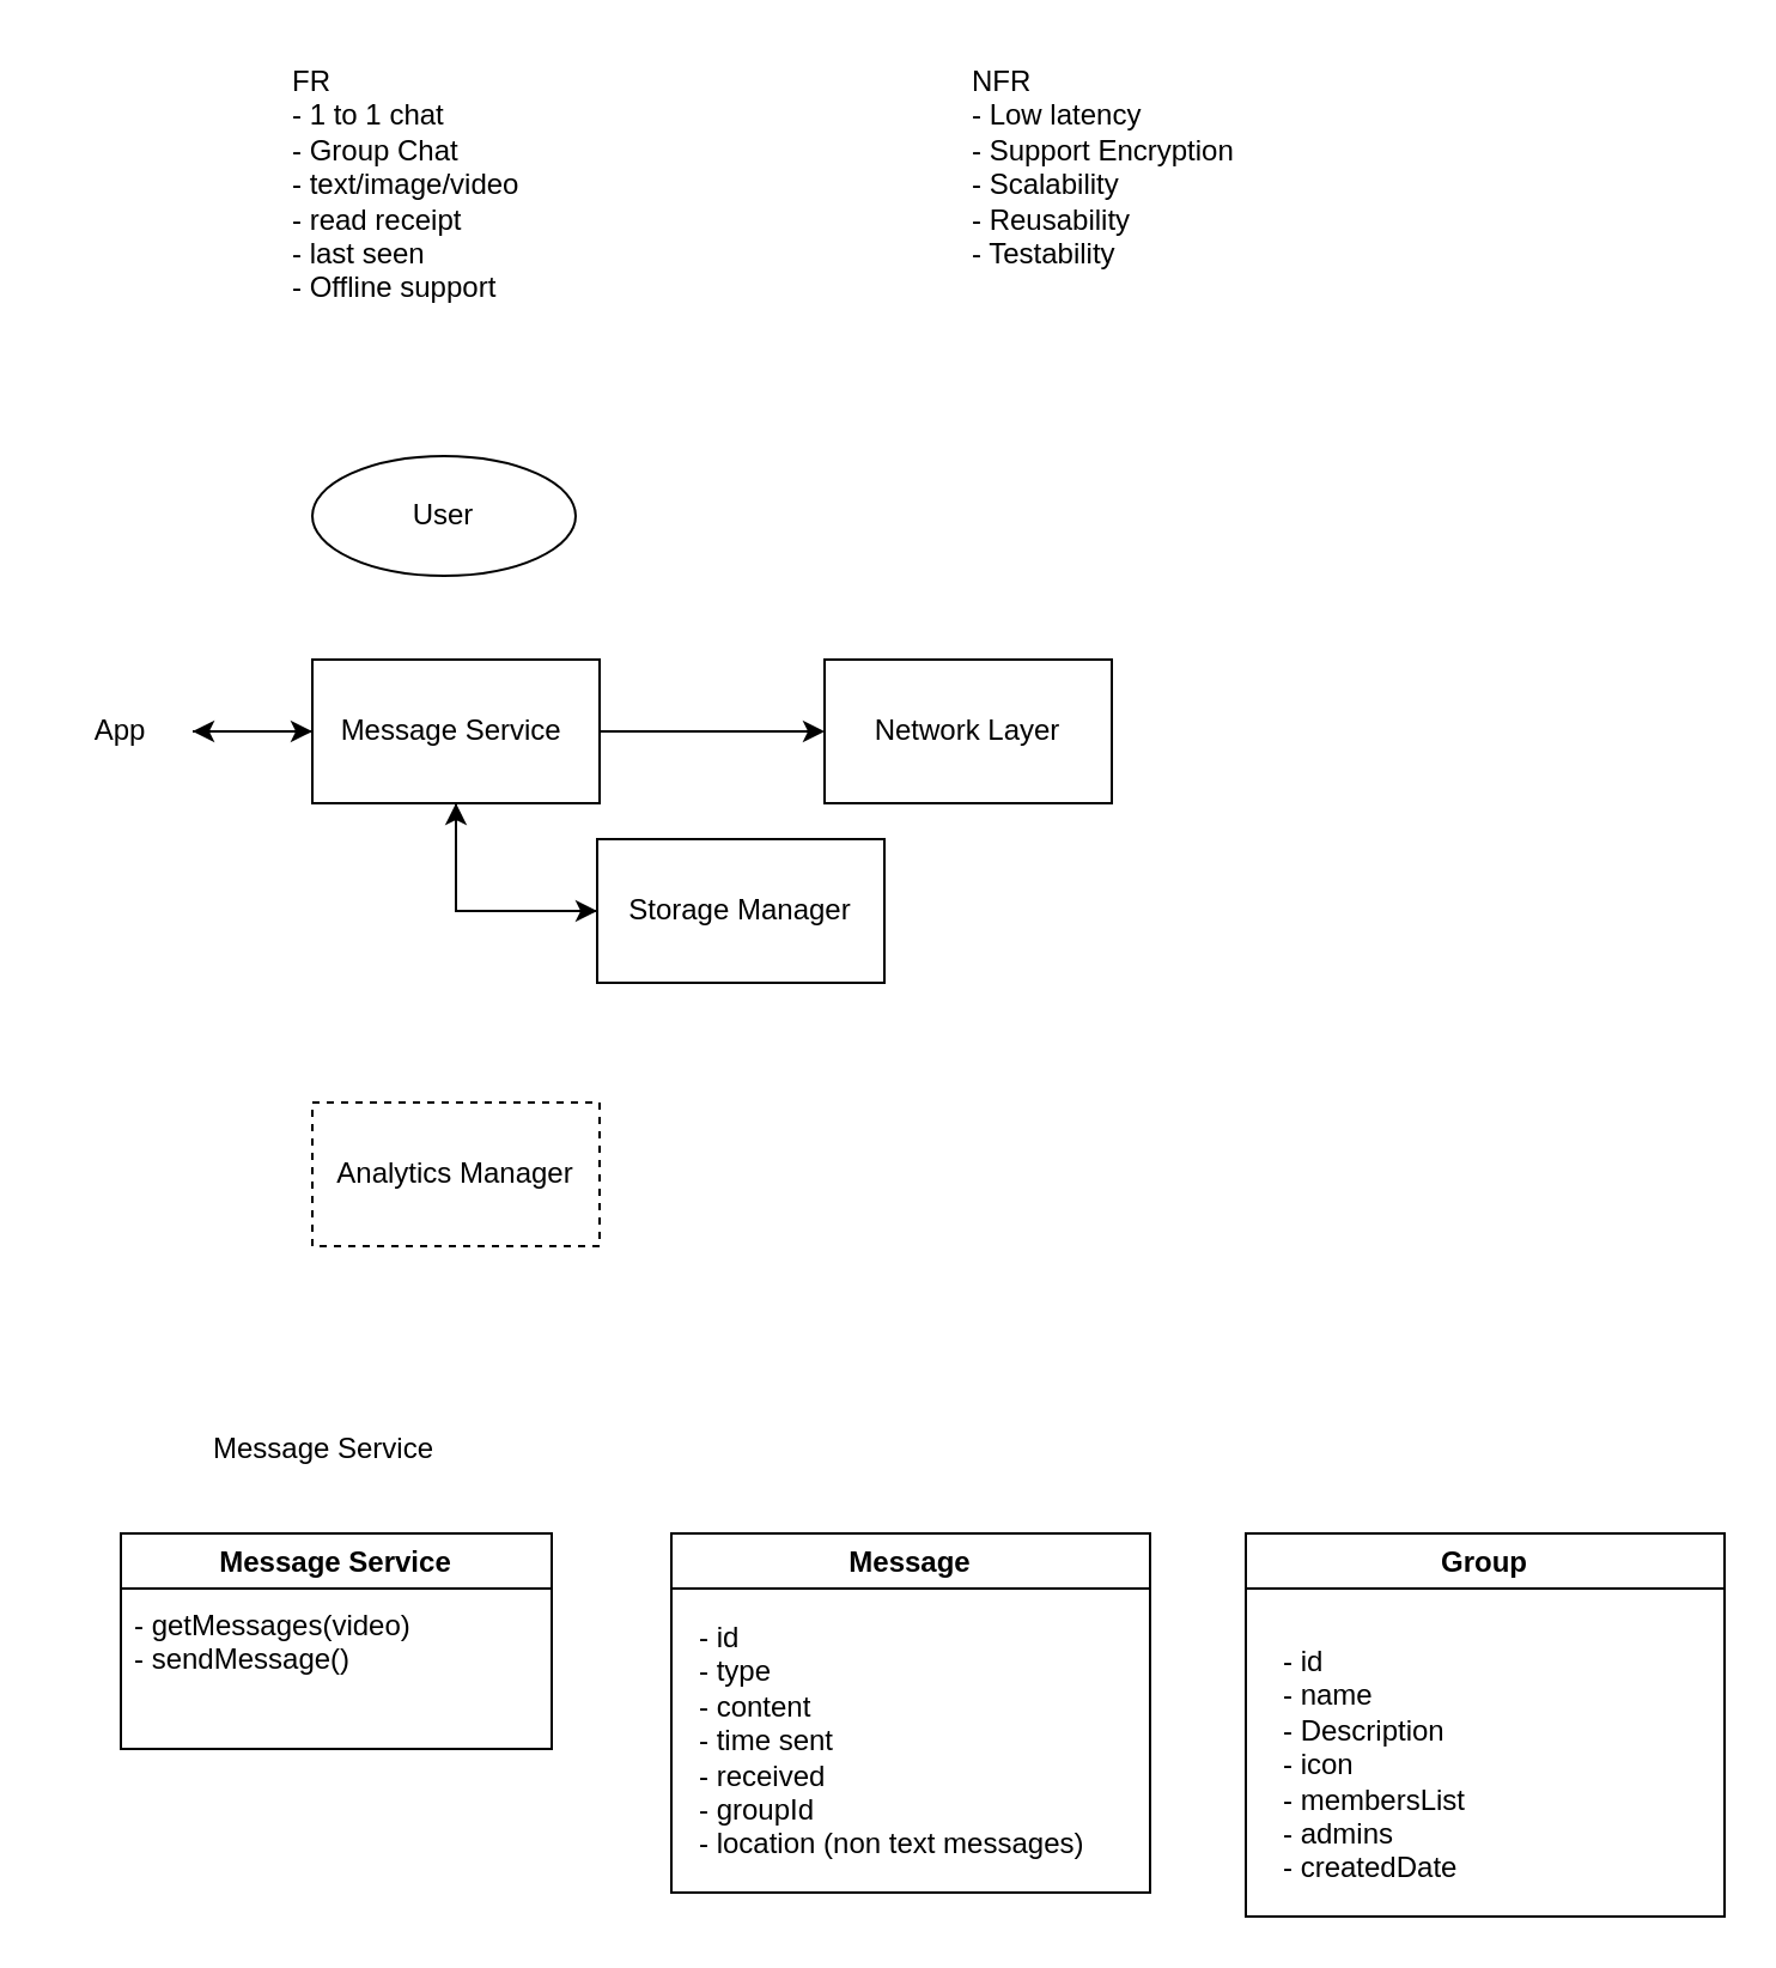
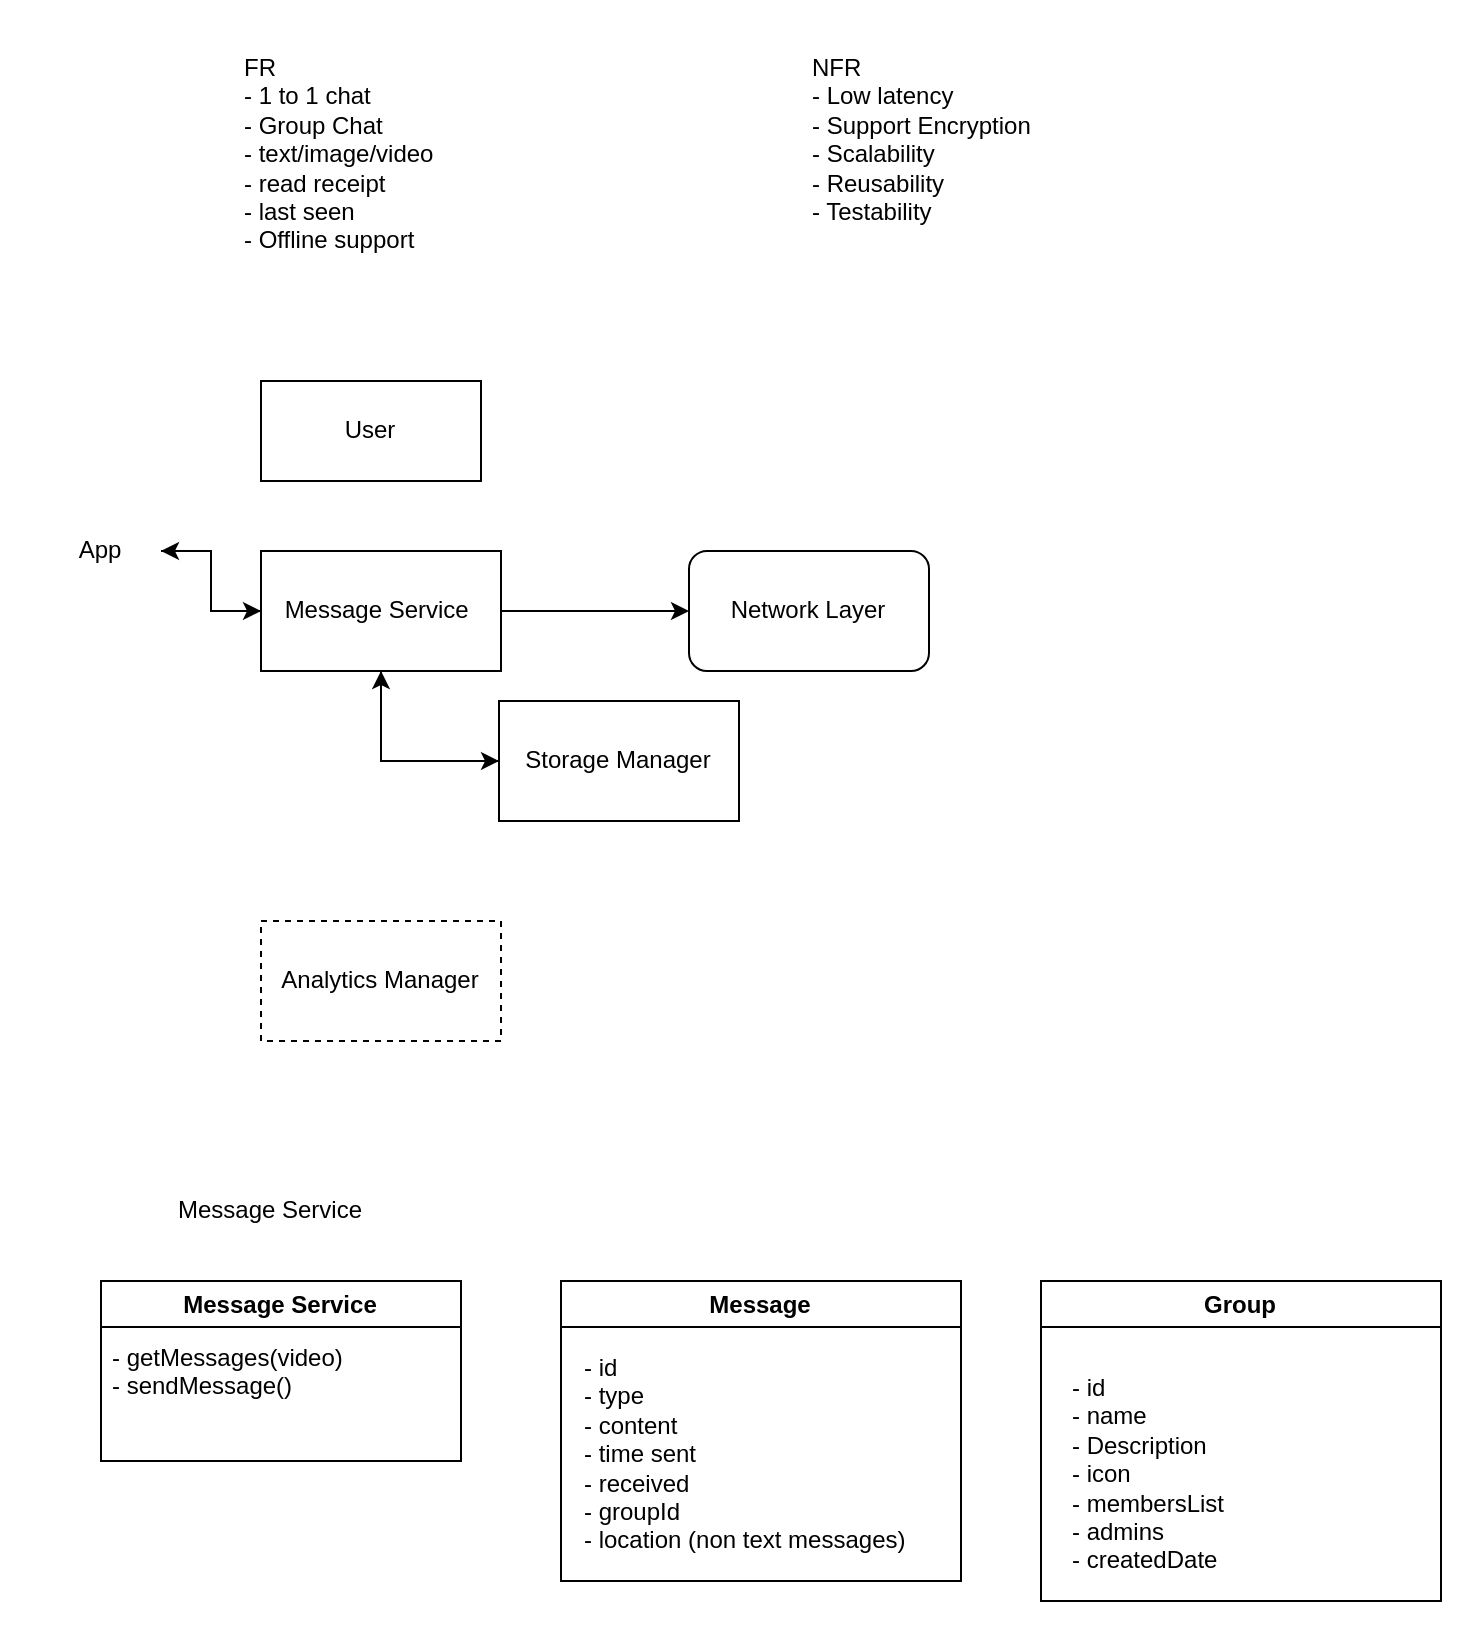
- <mxCell id="4" value="User" style="ellipse;whiteSpace=wrap;html=1;" vertex="1" parent="1"><mxGeometry x="130" y="190" width="110" height="50" as="geometry" /></mxCell>
+ <mxCell id="4" value="User" style="rounded=0;whiteSpace=wrap;html=1;" vertex="1" parent="1"><mxGeometry x="130" y="190" width="110" height="50" as="geometry" /></mxCell>
- <mxCell id="10" value="App" style="text;html=1;strokeColor=none;fillColor=none;align=center;verticalAlign=middle;whiteSpace=wrap;rounded=0;" vertex="1" parent="1"><mxGeometry x="20" y="290" width="60" height="30" as="geometry" /></mxCell>
+ <mxCell id="10" value="App" style="text;html=1;strokeColor=none;fillColor=none;align=center;verticalAlign=middle;whiteSpace=wrap;rounded=0;" vertex="1" parent="1"><mxGeometry x="20" y="260" width="60" height="30" as="geometry" /></mxCell>
- <mxCell id="11" value="Network Layer" style="rounded=0;whiteSpace=wrap;html=1;" vertex="1" parent="1"><mxGeometry x="344" y="275" width="120" height="60" as="geometry" /></mxCell>
+ <mxCell id="11" value="Network Layer" style="whiteSpace=wrap;html=1;rounded=1;" vertex="1" parent="1"><mxGeometry x="344" y="275" width="120" height="60" as="geometry" /></mxCell>
